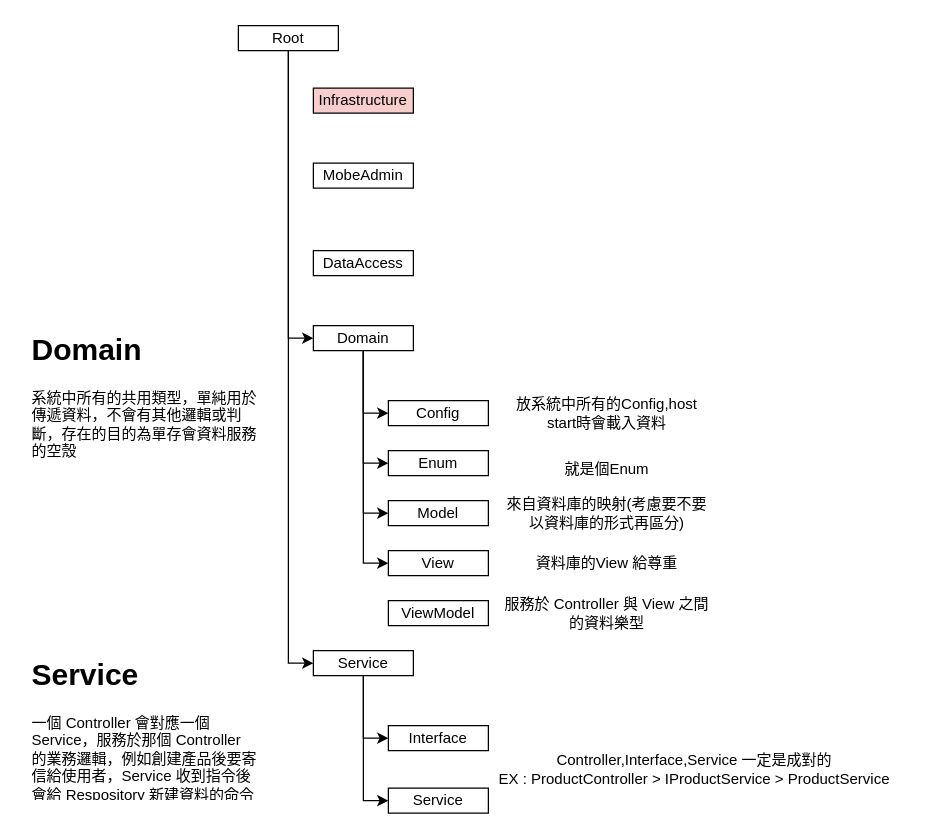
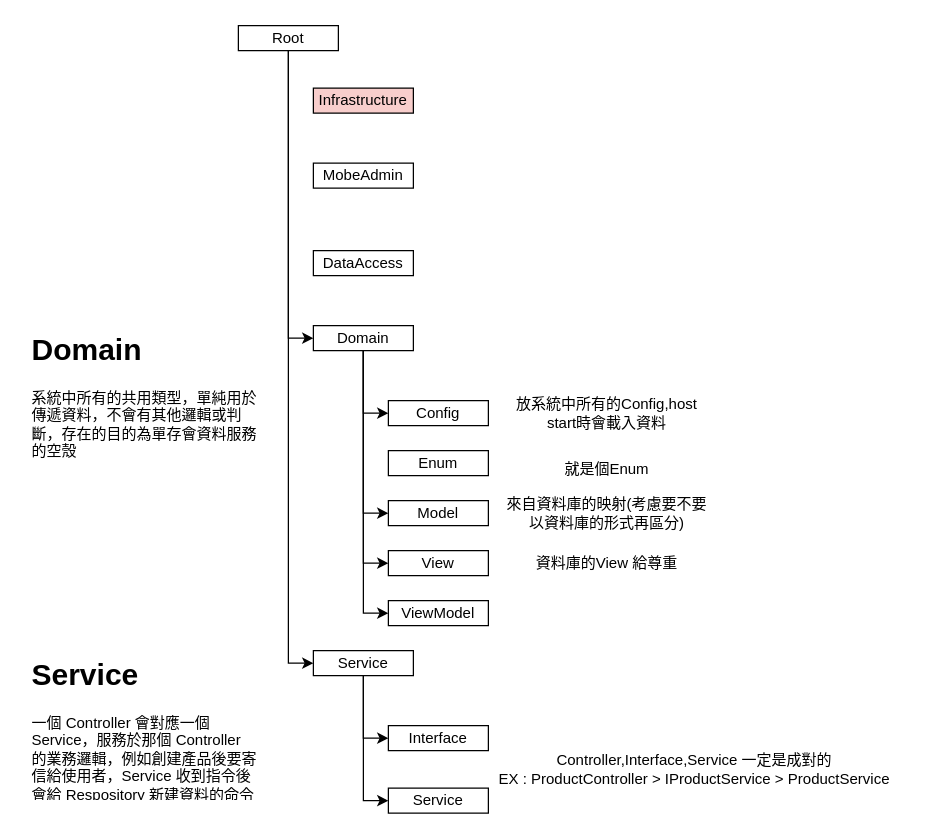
- <mxCell id="9" style="edgeStyle=orthogonalEdgeStyle;rounded=0;orthogonalLoop=1;jettySize=auto;html=1;exitX=0.5;exitY=1;exitDx=0;exitDy=0;entryX=0;entryY=0.5;entryDx=0;entryDy=0;" edge="1" parent="1" source="13" target="19"><mxGeometry relative="1" as="geometry" /></mxCell>
+ <mxCell id="12" style="edgeStyle=orthogonalEdgeStyle;rounded=0;orthogonalLoop=1;jettySize=auto;html=1;exitX=0.5;exitY=1;exitDx=0;exitDy=0;entryX=0;entryY=0.5;entryDx=0;entryDy=0;" edge="1" parent="1" source="13" target="26"><mxGeometry relative="1" as="geometry" /></mxCell>
- <mxCell id="27" value="服務於 Controller 與 View 之間的資料樂型" style="text;html=1;strokeColor=none;fillColor=none;align=center;verticalAlign=middle;whiteSpace=wrap;rounded=0;" vertex="1" parent="1"><mxGeometry x="400" y="475" width="170" height="30" as="geometry" /></mxCell>
